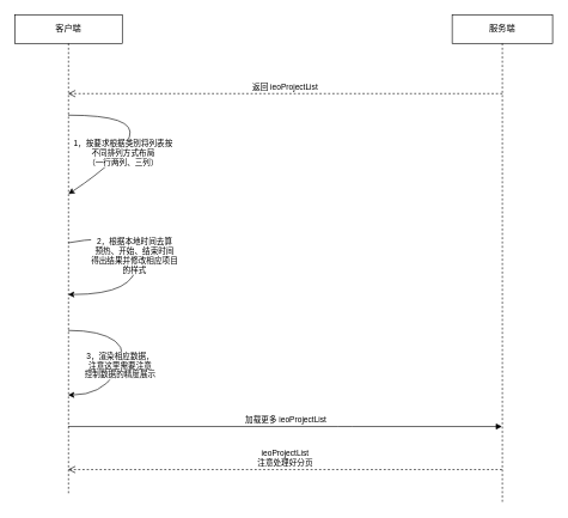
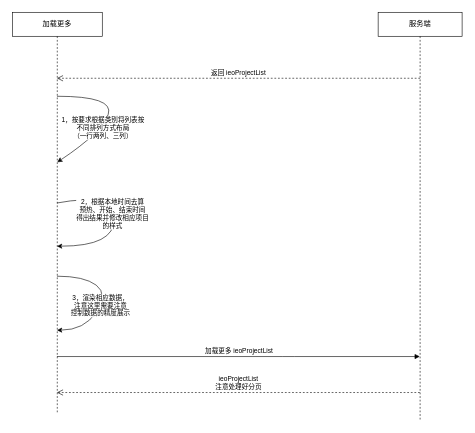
- <mxCell id="2" value="客户端" style="shape=umlLifeline;perimeter=lifelinePerimeter;whiteSpace=wrap;html=1;container=1;collapsible=0;recursiveResize=0;outlineConnect=0;" parent="1" vertex="1"><mxGeometry x="20" y="20" width="150" height="670" as="geometry" /></mxCell>
+ <mxCell id="2" value="加载更多" style="shape=umlLifeline;perimeter=lifelinePerimeter;whiteSpace=wrap;html=1;container=1;collapsible=0;recursiveResize=0;outlineConnect=0;" parent="1" vertex="1"><mxGeometry x="20" y="20" width="150" height="670" as="geometry" /></mxCell>
